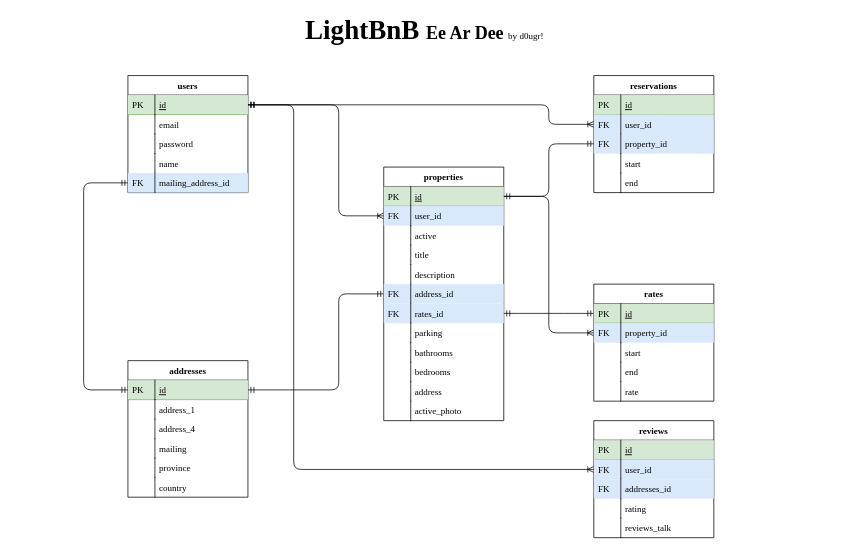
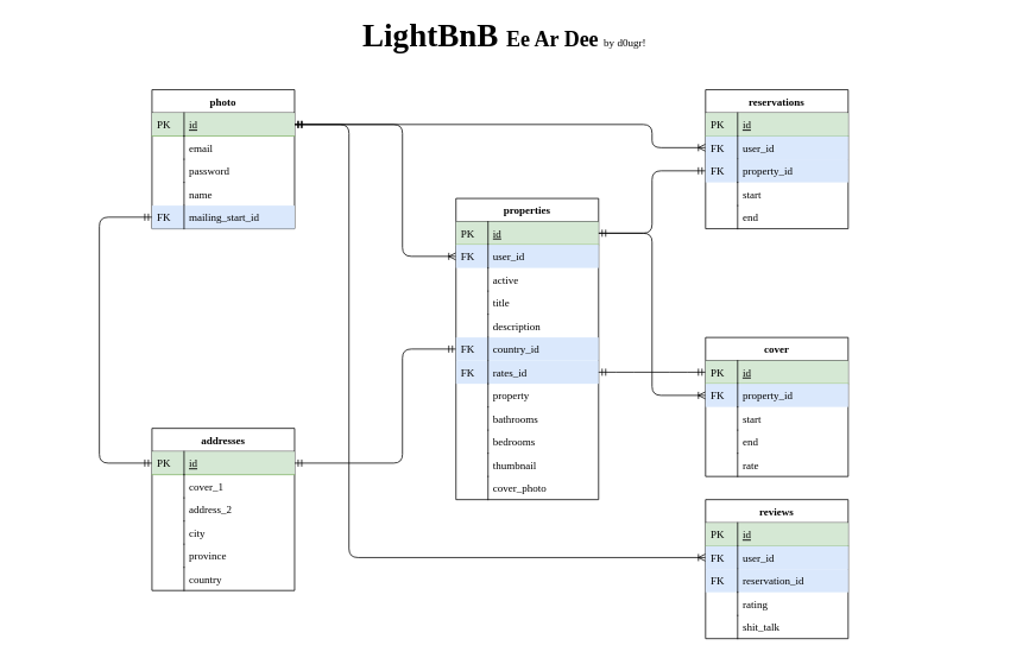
- <mxCell id="9" value="users" style="swimlane;fontStyle=1;childLayout=stackLayout;horizontal=1;startSize=26;horizontalStack=0;resizeParent=1;resizeLast=0;collapsible=1;marginBottom=0;rounded=0;shadow=0;strokeWidth=1;fontFamily=Tahoma;" parent="1" vertex="1"><mxGeometry x="170" y="100" width="160" height="156" as="geometry"><mxRectangle x="20" y="80" width="160" height="26" as="alternateBounds" /></mxGeometry></mxCell>
+ <mxCell id="9" value="photo" style="swimlane;fontStyle=1;childLayout=stackLayout;horizontal=1;startSize=26;horizontalStack=0;resizeParent=1;resizeLast=0;collapsible=1;marginBottom=0;rounded=0;shadow=0;strokeWidth=1;fontFamily=Tahoma;" parent="1" vertex="1"><mxGeometry x="170" y="100" width="160" height="156" as="geometry"><mxRectangle x="20" y="80" width="160" height="26" as="alternateBounds" /></mxGeometry></mxCell>
- <mxCell id="18" value="mailing_address_id" style="shape=partialRectangle;top=0;left=0;right=0;bottom=0;align=left;verticalAlign=top;fillColor=#dae8fc;spacingLeft=40;spacingRight=4;overflow=hidden;rotatable=0;points=[[0,0.5],[1,0.5]];portConstraint=eastwest;dropTarget=0;rounded=0;shadow=0;strokeWidth=1;fontFamily=Tahoma;strokeColor=#6c8ebf;" parent="9" vertex="1"><mxGeometry y="130" width="160" height="26" as="geometry" /></mxCell>
+ <mxCell id="18" value="mailing_start_id" style="shape=partialRectangle;top=0;left=0;right=0;bottom=0;align=left;verticalAlign=top;fillColor=#dae8fc;spacingLeft=40;spacingRight=4;overflow=hidden;rotatable=0;points=[[0,0.5],[1,0.5]];portConstraint=eastwest;dropTarget=0;rounded=0;shadow=0;strokeWidth=1;fontFamily=Tahoma;strokeColor=#6c8ebf;" parent="9" vertex="1"><mxGeometry y="130" width="160" height="26" as="geometry" /></mxCell>
- <mxCell id="53" value="address_id" style="shape=partialRectangle;top=0;left=0;right=0;bottom=0;align=left;verticalAlign=top;fillColor=#dae8fc;spacingLeft=40;spacingRight=4;overflow=hidden;rotatable=0;points=[[0,0.5],[1,0.5]];portConstraint=eastwest;dropTarget=0;rounded=0;shadow=0;strokeWidth=1;fontFamily=Tahoma;strokeColor=#6c8ebf;" parent="42" vertex="1"><mxGeometry y="156" width="160" height="26" as="geometry" /></mxCell>
+ <mxCell id="53" value="country_id" style="shape=partialRectangle;top=0;left=0;right=0;bottom=0;align=left;verticalAlign=top;fillColor=#dae8fc;spacingLeft=40;spacingRight=4;overflow=hidden;rotatable=0;points=[[0,0.5],[1,0.5]];portConstraint=eastwest;dropTarget=0;rounded=0;shadow=0;strokeWidth=1;fontFamily=Tahoma;strokeColor=#6c8ebf;" parent="42" vertex="1"><mxGeometry y="156" width="160" height="26" as="geometry" /></mxCell>
- <mxCell id="82" value="rates" style="swimlane;fontStyle=1;childLayout=stackLayout;horizontal=1;startSize=26;horizontalStack=0;resizeParent=1;resizeLast=0;collapsible=1;marginBottom=0;rounded=0;shadow=0;strokeWidth=1;fontFamily=Tahoma;" vertex="1" parent="1"><mxGeometry x="791" y="378" width="160" height="156" as="geometry"><mxRectangle x="260" y="270" width="160" height="26" as="alternateBounds" /></mxGeometry></mxCell>
+ <mxCell id="82" value="cover" style="swimlane;fontStyle=1;childLayout=stackLayout;horizontal=1;startSize=26;horizontalStack=0;resizeParent=1;resizeLast=0;collapsible=1;marginBottom=0;rounded=0;shadow=0;strokeWidth=1;fontFamily=Tahoma;" vertex="1" parent="1"><mxGeometry x="791" y="378" width="160" height="156" as="geometry"><mxRectangle x="260" y="270" width="160" height="26" as="alternateBounds" /></mxGeometry></mxCell>
- <mxCell id="57" value="parking" style="shape=partialRectangle;top=0;left=0;right=0;bottom=0;align=left;verticalAlign=top;fillColor=none;spacingLeft=40;spacingRight=4;overflow=hidden;rotatable=0;points=[[0,0.5],[1,0.5]];portConstraint=eastwest;dropTarget=0;rounded=0;shadow=0;strokeWidth=1;fontFamily=Tahoma;" parent="42" vertex="1"><mxGeometry y="208" width="160" height="26" as="geometry" /></mxCell>
+ <mxCell id="57" value="property" style="shape=partialRectangle;top=0;left=0;right=0;bottom=0;align=left;verticalAlign=top;fillColor=none;spacingLeft=40;spacingRight=4;overflow=hidden;rotatable=0;points=[[0,0.5],[1,0.5]];portConstraint=eastwest;dropTarget=0;rounded=0;shadow=0;strokeWidth=1;fontFamily=Tahoma;" parent="42" vertex="1"><mxGeometry y="208" width="160" height="26" as="geometry" /></mxCell>
- <mxCell id="63" value="address" style="shape=partialRectangle;top=0;left=0;right=0;bottom=0;align=left;verticalAlign=top;fillColor=none;spacingLeft=40;spacingRight=4;overflow=hidden;rotatable=0;points=[[0,0.5],[1,0.5]];portConstraint=eastwest;dropTarget=0;rounded=0;shadow=0;strokeWidth=1;fontFamily=Tahoma;" parent="42" vertex="1"><mxGeometry y="286" width="160" height="26" as="geometry" /></mxCell>
+ <mxCell id="63" value="thumbnail" style="shape=partialRectangle;top=0;left=0;right=0;bottom=0;align=left;verticalAlign=top;fillColor=none;spacingLeft=40;spacingRight=4;overflow=hidden;rotatable=0;points=[[0,0.5],[1,0.5]];portConstraint=eastwest;dropTarget=0;rounded=0;shadow=0;strokeWidth=1;fontFamily=Tahoma;" parent="42" vertex="1"><mxGeometry y="286" width="160" height="26" as="geometry" /></mxCell>
- <mxCell id="70" value="address_1" style="shape=partialRectangle;top=0;left=0;right=0;bottom=0;align=left;verticalAlign=top;fillColor=none;spacingLeft=40;spacingRight=4;overflow=hidden;rotatable=0;points=[[0,0.5],[1,0.5]];portConstraint=eastwest;dropTarget=0;rounded=0;shadow=0;strokeWidth=1;fontFamily=Tahoma;" parent="67" vertex="1"><mxGeometry y="52" width="160" height="26" as="geometry" /></mxCell>
+ <mxCell id="70" value="cover_1" style="shape=partialRectangle;top=0;left=0;right=0;bottom=0;align=left;verticalAlign=top;fillColor=none;spacingLeft=40;spacingRight=4;overflow=hidden;rotatable=0;points=[[0,0.5],[1,0.5]];portConstraint=eastwest;dropTarget=0;rounded=0;shadow=0;strokeWidth=1;fontFamily=Tahoma;" parent="67" vertex="1"><mxGeometry y="52" width="160" height="26" as="geometry" /></mxCell>
- <mxCell id="65" value="active_photo" style="shape=partialRectangle;top=0;left=0;right=0;bottom=0;align=left;verticalAlign=top;fillColor=none;spacingLeft=40;spacingRight=4;overflow=hidden;rotatable=0;points=[[0,0.5],[1,0.5]];portConstraint=eastwest;dropTarget=0;rounded=0;shadow=0;strokeWidth=1;fontFamily=Tahoma;" parent="42" vertex="1"><mxGeometry y="312" width="160" height="26" as="geometry" /></mxCell>
+ <mxCell id="65" value="cover_photo" style="shape=partialRectangle;top=0;left=0;right=0;bottom=0;align=left;verticalAlign=top;fillColor=none;spacingLeft=40;spacingRight=4;overflow=hidden;rotatable=0;points=[[0,0.5],[1,0.5]];portConstraint=eastwest;dropTarget=0;rounded=0;shadow=0;strokeWidth=1;fontFamily=Tahoma;" parent="42" vertex="1"><mxGeometry y="312" width="160" height="26" as="geometry" /></mxCell>
- <mxCell id="72" value="address_4" style="shape=partialRectangle;top=0;left=0;right=0;bottom=0;align=left;verticalAlign=top;fillColor=none;spacingLeft=40;spacingRight=4;overflow=hidden;rotatable=0;points=[[0,0.5],[1,0.5]];portConstraint=eastwest;dropTarget=0;rounded=0;shadow=0;strokeWidth=1;fontFamily=Tahoma;" parent="67" vertex="1"><mxGeometry y="78" width="160" height="26" as="geometry" /></mxCell>
+ <mxCell id="72" value="address_2" style="shape=partialRectangle;top=0;left=0;right=0;bottom=0;align=left;verticalAlign=top;fillColor=none;spacingLeft=40;spacingRight=4;overflow=hidden;rotatable=0;points=[[0,0.5],[1,0.5]];portConstraint=eastwest;dropTarget=0;rounded=0;shadow=0;strokeWidth=1;fontFamily=Tahoma;" parent="67" vertex="1"><mxGeometry y="78" width="160" height="26" as="geometry" /></mxCell>
- <mxCell id="74" value="mailing" style="shape=partialRectangle;top=0;left=0;right=0;bottom=0;align=left;verticalAlign=top;fillColor=none;spacingLeft=40;spacingRight=4;overflow=hidden;rotatable=0;points=[[0,0.5],[1,0.5]];portConstraint=eastwest;dropTarget=0;rounded=0;shadow=0;strokeWidth=1;fontFamily=Tahoma;" parent="67" vertex="1"><mxGeometry y="104" width="160" height="26" as="geometry" /></mxCell>
+ <mxCell id="74" value="city" style="shape=partialRectangle;top=0;left=0;right=0;bottom=0;align=left;verticalAlign=top;fillColor=none;spacingLeft=40;spacingRight=4;overflow=hidden;rotatable=0;points=[[0,0.5],[1,0.5]];portConstraint=eastwest;dropTarget=0;rounded=0;shadow=0;strokeWidth=1;fontFamily=Tahoma;" parent="67" vertex="1"><mxGeometry y="104" width="160" height="26" as="geometry" /></mxCell>
- <mxCell id="36" value="addresses_id" style="shape=partialRectangle;top=0;left=0;right=0;bottom=0;align=left;verticalAlign=top;fillColor=#dae8fc;spacingLeft=40;spacingRight=4;overflow=hidden;rotatable=0;points=[[0,0.5],[1,0.5]];portConstraint=eastwest;dropTarget=0;rounded=0;shadow=0;strokeWidth=1;fontFamily=Tahoma;strokeColor=#6c8ebf;" parent="31" vertex="1"><mxGeometry y="78" width="160" height="26" as="geometry" /></mxCell>
+ <mxCell id="36" value="reservation_id" style="shape=partialRectangle;top=0;left=0;right=0;bottom=0;align=left;verticalAlign=top;fillColor=#dae8fc;spacingLeft=40;spacingRight=4;overflow=hidden;rotatable=0;points=[[0,0.5],[1,0.5]];portConstraint=eastwest;dropTarget=0;rounded=0;shadow=0;strokeWidth=1;fontFamily=Tahoma;strokeColor=#6c8ebf;" parent="31" vertex="1"><mxGeometry y="78" width="160" height="26" as="geometry" /></mxCell>
- <mxCell id="40" value="reviews_talk" style="shape=partialRectangle;top=0;left=0;right=0;bottom=0;align=left;verticalAlign=top;fillColor=none;spacingLeft=40;spacingRight=4;overflow=hidden;rotatable=0;points=[[0,0.5],[1,0.5]];portConstraint=eastwest;dropTarget=0;rounded=0;shadow=0;strokeWidth=1;fontFamily=Tahoma;" parent="31" vertex="1"><mxGeometry y="130" width="160" height="26" as="geometry" /></mxCell>
+ <mxCell id="40" value="shit_talk" style="shape=partialRectangle;top=0;left=0;right=0;bottom=0;align=left;verticalAlign=top;fillColor=none;spacingLeft=40;spacingRight=4;overflow=hidden;rotatable=0;points=[[0,0.5],[1,0.5]];portConstraint=eastwest;dropTarget=0;rounded=0;shadow=0;strokeWidth=1;fontFamily=Tahoma;" parent="31" vertex="1"><mxGeometry y="130" width="160" height="26" as="geometry" /></mxCell>
